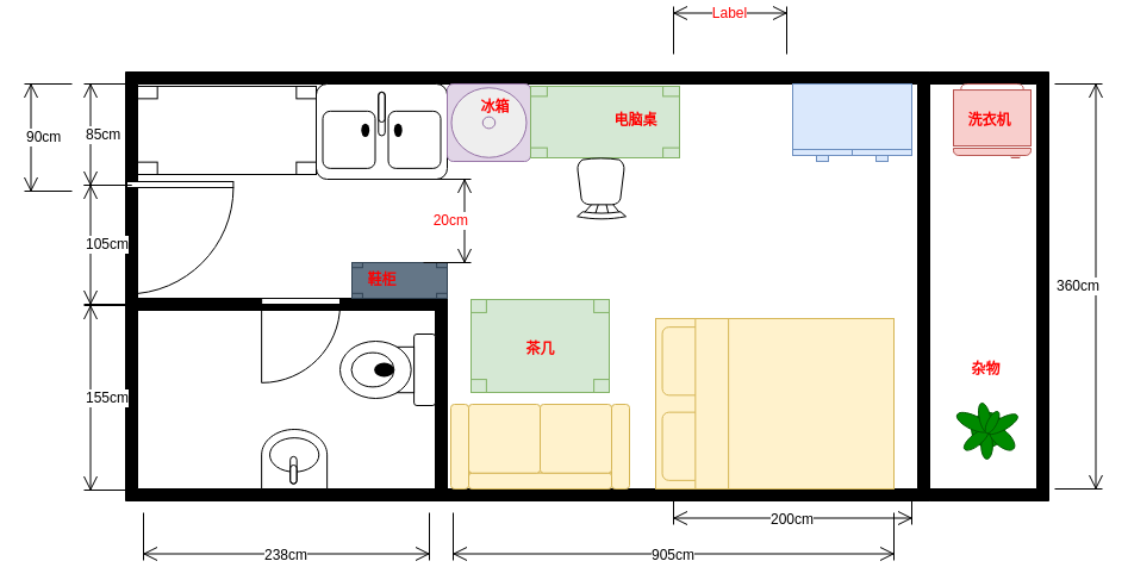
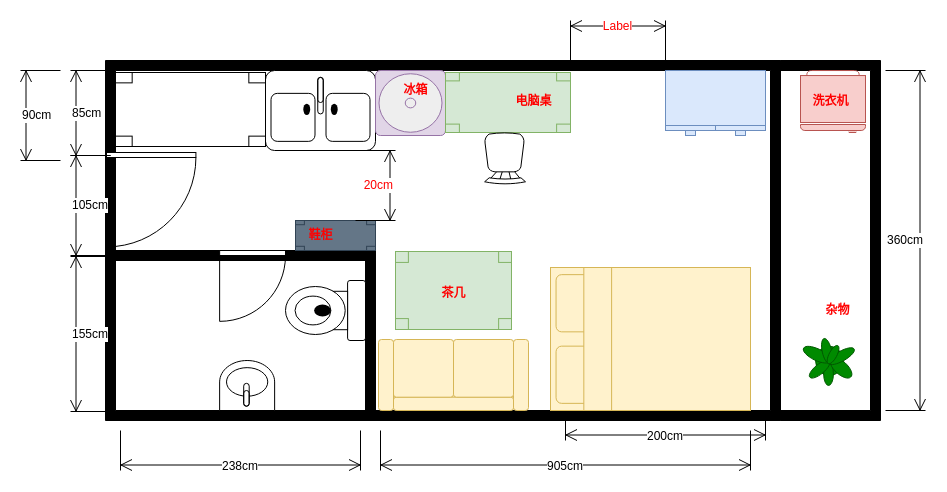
- <mxCell id="38" value="Label" style="shape=dimension;direction=west;whiteSpace=wrap;html=1;align=center;points=[];verticalAlign=top;spacingTop=-8;labelBackgroundColor=#ffffff;rounded=0;fontColor=#FF0000;" parent="1" vertex="1"><mxGeometry x="565" y="5" width="95" height="40" as="geometry" /></mxCell>
+ <mxCell id="38" value="Label" style="shape=dimension;direction=west;whiteSpace=wrap;html=1;align=center;points=[];verticalAlign=top;spacingTop=-8;labelBackgroundColor=#ffffff;rounded=0;fontColor=#FF0000;" parent="1" vertex="1"><mxGeometry x="570" y="20" width="95" height="40" as="geometry" /></mxCell>
- <mxCell id="27" value="杂物" style="text;html=1;align=center;verticalAlign=middle;resizable=0;points=[];autosize=1;rounded=0;fontStyle=1;fontColor=#FF0000;" parent="2" vertex="1"><mxGeometry x="701.75" y="240" width="40" height="20" as="geometry" /></mxCell>
+ <mxCell id="27" value="杂物" style="text;html=1;align=center;verticalAlign=middle;resizable=0;points=[];autosize=1;rounded=0;fontStyle=1;fontColor=#FF0000;" parent="2" vertex="1"><mxGeometry x="711.75" y="240" width="40" height="20" as="geometry" /></mxCell>
